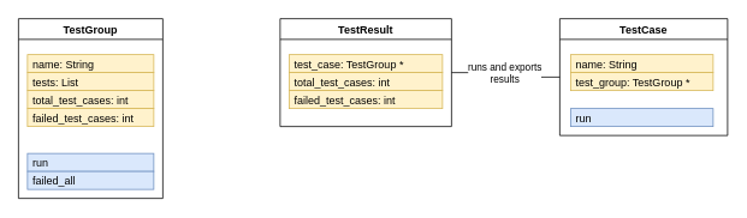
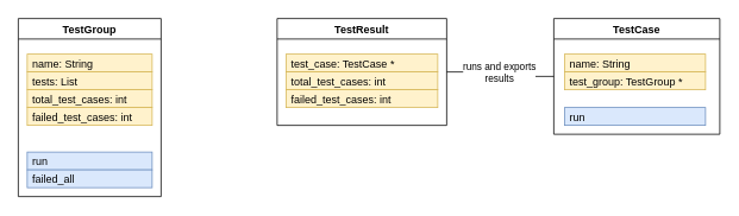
- <mxCell id="10" value="test_case: TestGroup *" style="text;strokeColor=#d6b656;fillColor=#fff2cc;align=left;verticalAlign=middle;spacingLeft=4;spacingRight=4;overflow=hidden;points=[[0,0.5],[1,0.5]];portConstraint=eastwest;rotatable=0;" parent="9" vertex="1"><mxGeometry x="10" y="40" width="170" height="20" as="geometry" /></mxCell>
+ <mxCell id="10" value="test_case: TestCase *" style="text;strokeColor=#d6b656;fillColor=#fff2cc;align=left;verticalAlign=middle;spacingLeft=4;spacingRight=4;overflow=hidden;points=[[0,0.5],[1,0.5]];portConstraint=eastwest;rotatable=0;" parent="9" vertex="1"><mxGeometry x="10" y="40" width="170" height="20" as="geometry" /></mxCell>
